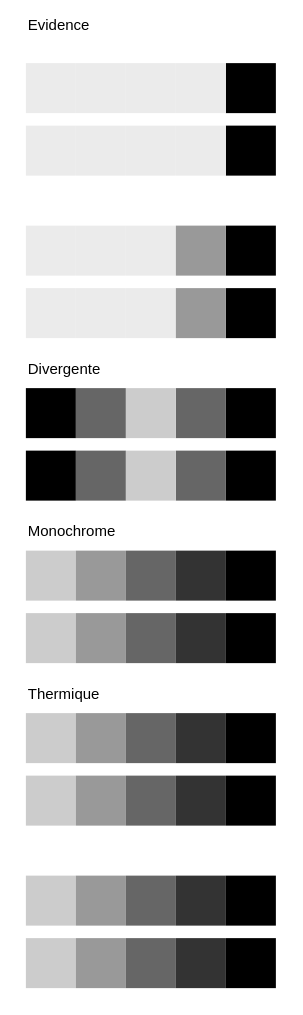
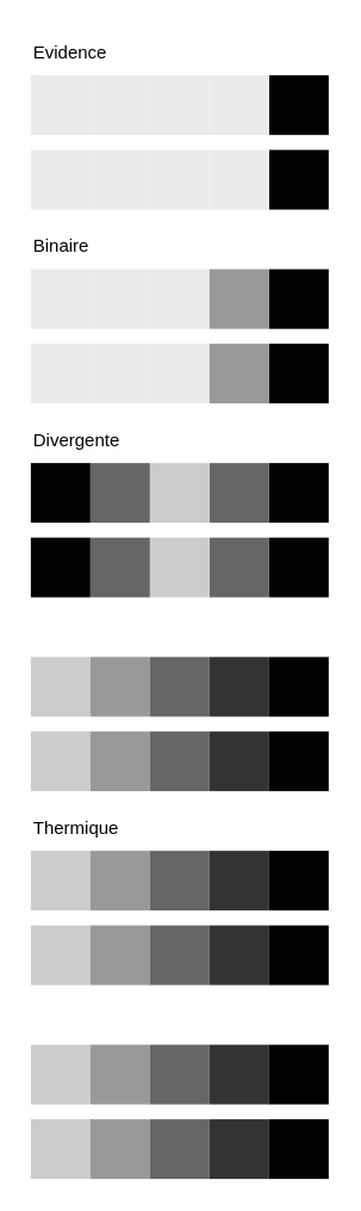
- <mxCell id="11" value="Evidence" style="text;html=1;strokeColor=none;fillColor=none;align=left;verticalAlign=middle;whiteSpace=wrap;rounded=0;" vertex="1" parent="1"><mxGeometry x="20" y="5" width="60" height="30" as="geometry" /></mxCell>
+ <mxCell id="11" value="Evidence" style="text;html=1;strokeColor=none;fillColor=none;align=left;verticalAlign=middle;whiteSpace=wrap;rounded=0;" vertex="1" parent="1"><mxGeometry x="20" y="20" width="60" height="30" as="geometry" /></mxCell>
+ <mxCell id="19" value="Binaire" style="text;html=1;strokeColor=none;fillColor=none;align=left;verticalAlign=middle;whiteSpace=wrap;rounded=0;" vertex="1" parent="1"><mxGeometry x="20" y="150" width="60" height="30" as="geometry" /></mxCell>
- <mxCell id="20" value="Monochrome" style="text;html=1;strokeColor=none;fillColor=none;align=left;verticalAlign=middle;whiteSpace=wrap;rounded=0;" vertex="1" parent="1"><mxGeometry x="20" y="410" width="80" height="30" as="geometry" /></mxCell>
